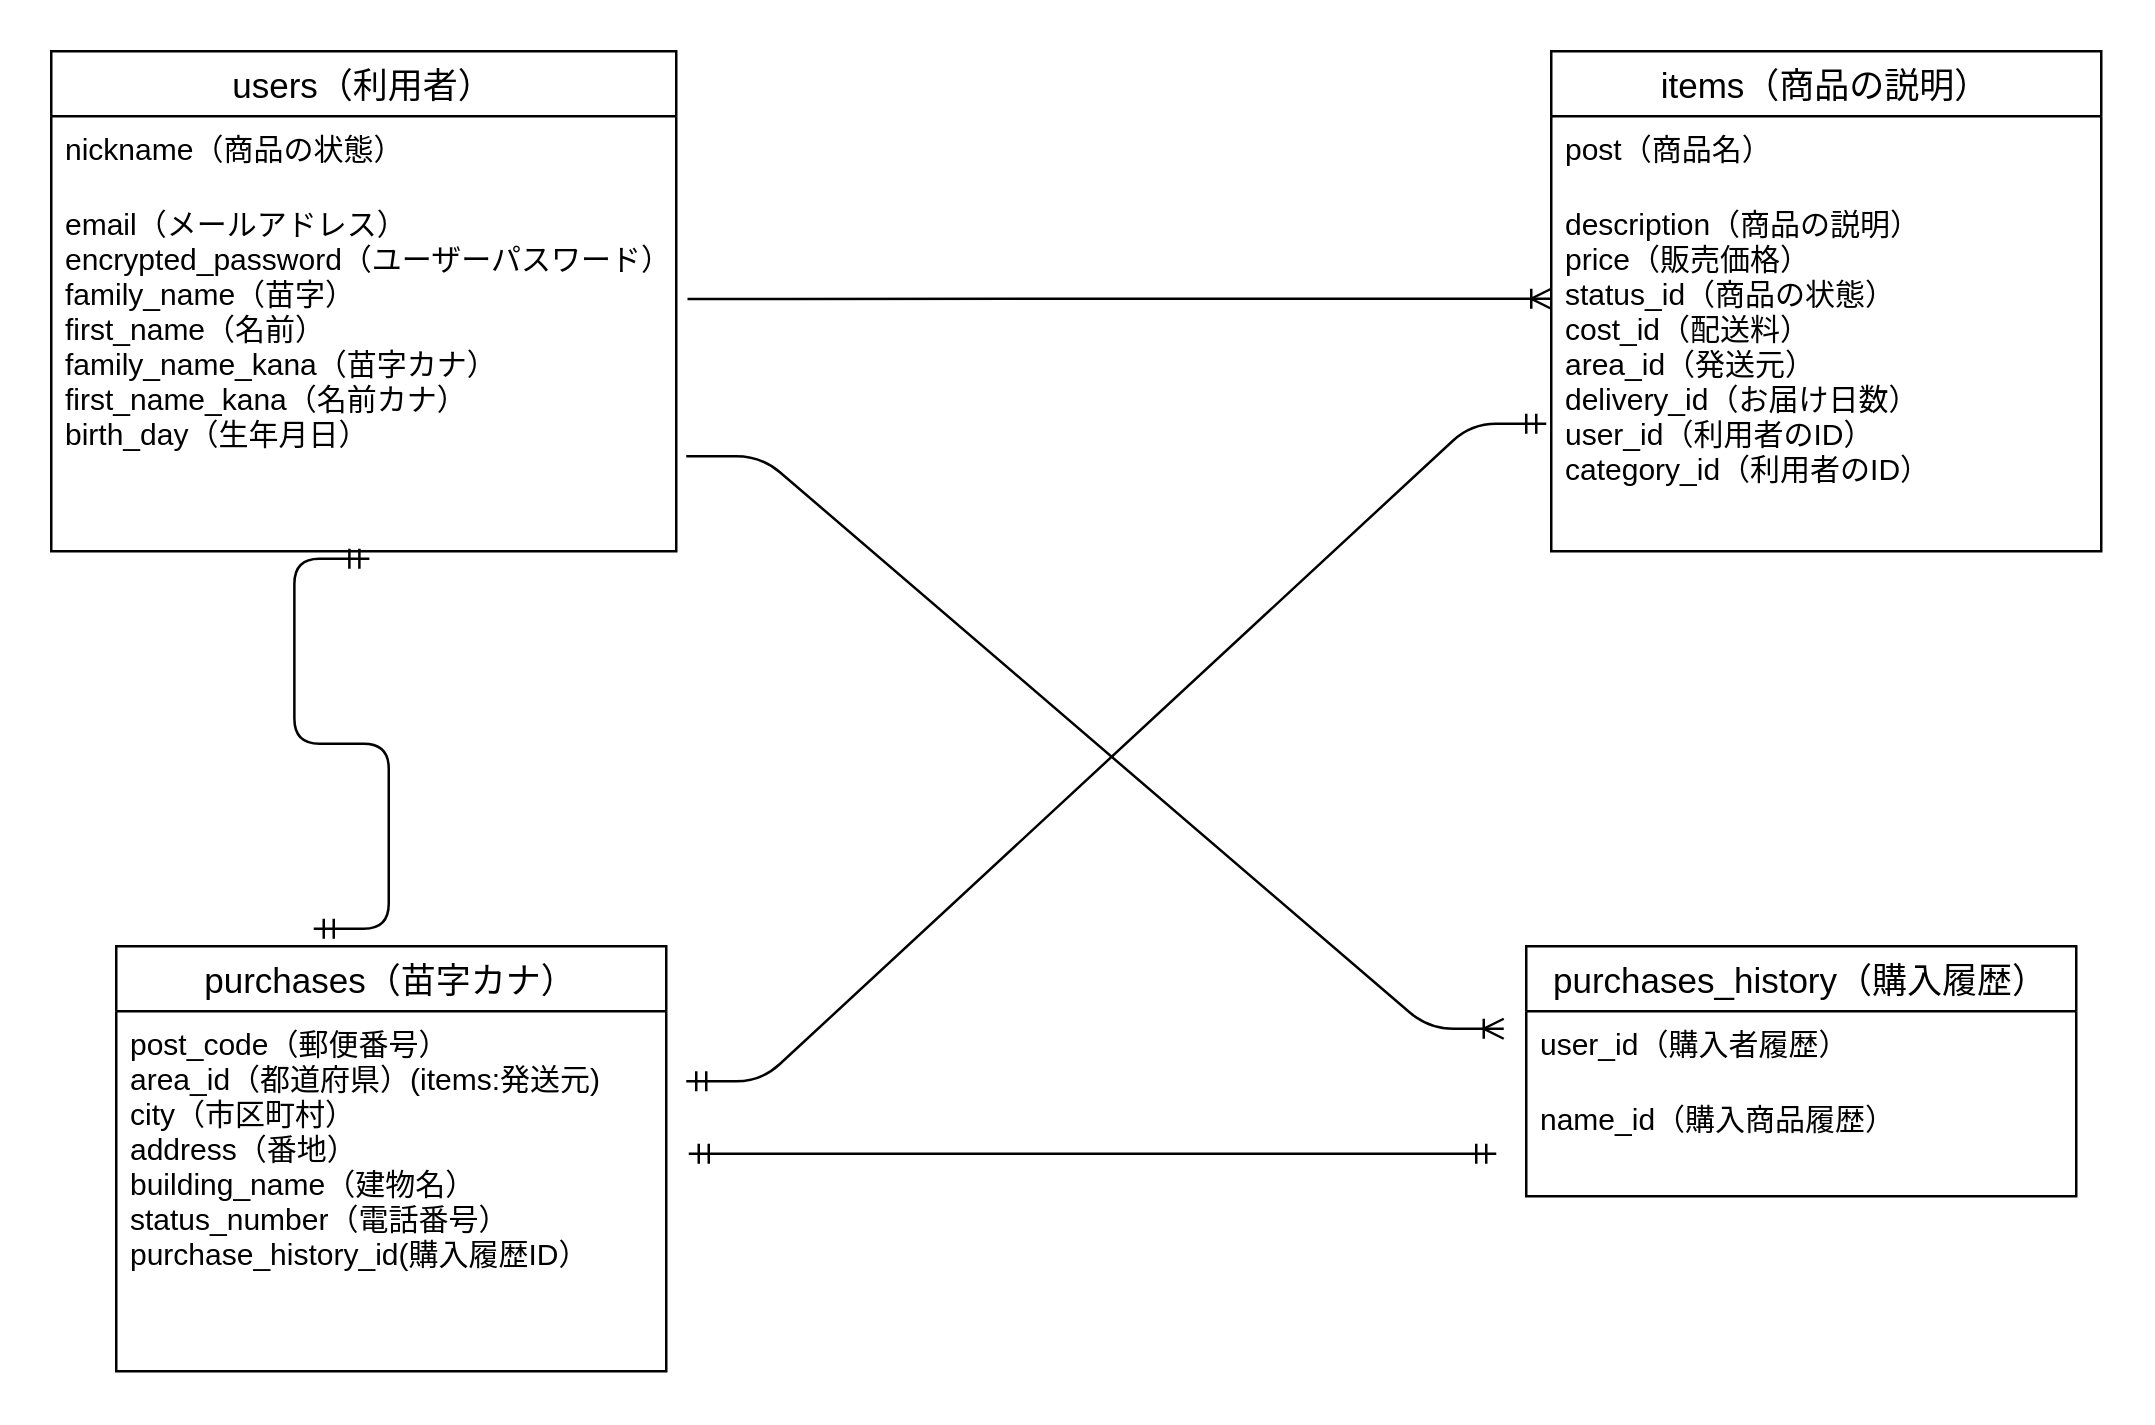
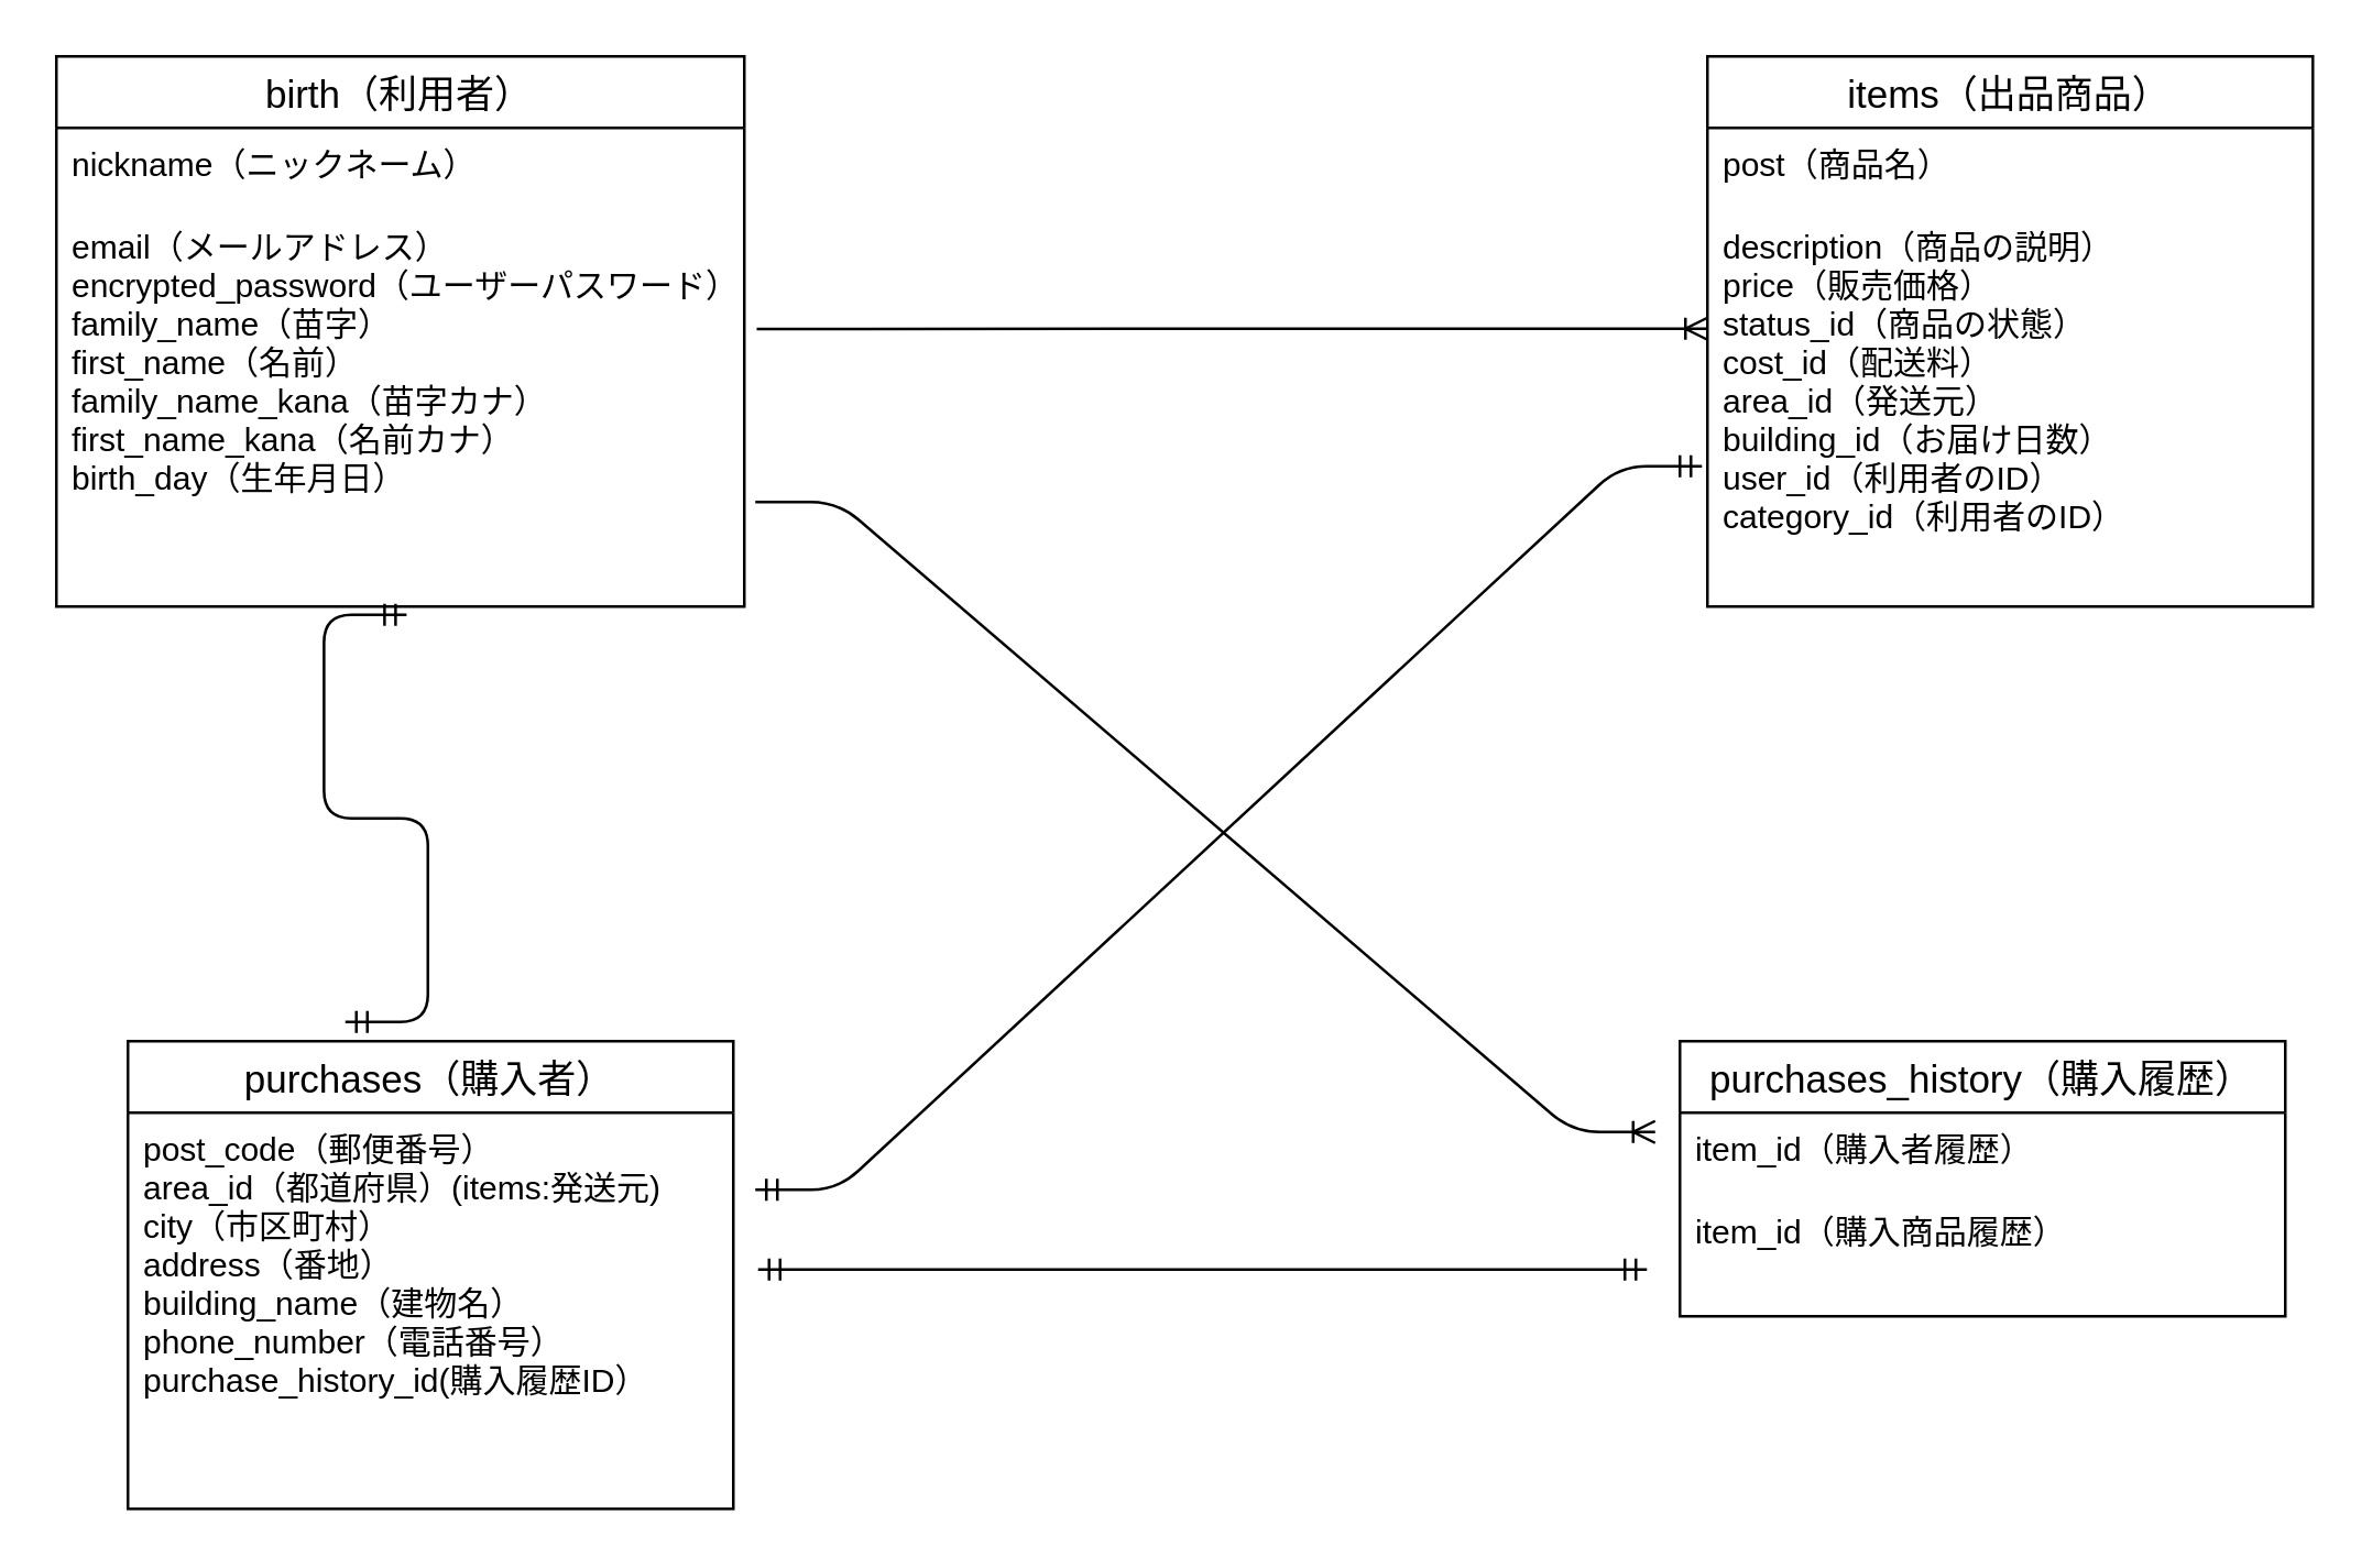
- <mxCell id="2" value="users（利用者）" style="swimlane;fontStyle=0;childLayout=stackLayout;horizontal=1;startSize=26;horizontalStack=0;resizeParent=1;resizeParentMax=0;resizeLast=0;collapsible=1;marginBottom=0;align=center;fontSize=14;direction=east;" parent="1" vertex="1"><mxGeometry x="20" y="20" width="250" height="200" as="geometry" /></mxCell>
+ <mxCell id="2" value="birth（利用者）" style="swimlane;fontStyle=0;childLayout=stackLayout;horizontal=1;startSize=26;horizontalStack=0;resizeParent=1;resizeParentMax=0;resizeLast=0;collapsible=1;marginBottom=0;align=center;fontSize=14;direction=east;" parent="1" vertex="1"><mxGeometry x="20" y="20" width="250" height="200" as="geometry" /></mxCell>
- <mxCell id="5" value="items（商品の説明）" style="swimlane;fontStyle=0;childLayout=stackLayout;horizontal=1;startSize=26;horizontalStack=0;resizeParent=1;resizeParentMax=0;resizeLast=0;collapsible=1;marginBottom=0;align=center;fontSize=14;direction=east;" parent="1" vertex="1"><mxGeometry x="620" y="20" width="220" height="200" as="geometry" /></mxCell>
+ <mxCell id="5" value="items（出品商品）" style="swimlane;fontStyle=0;childLayout=stackLayout;horizontal=1;startSize=26;horizontalStack=0;resizeParent=1;resizeParentMax=0;resizeLast=0;collapsible=1;marginBottom=0;align=center;fontSize=14;direction=east;" parent="1" vertex="1"><mxGeometry x="620" y="20" width="220" height="200" as="geometry" /></mxCell>
- <mxCell id="3" value="nickname（商品の状態）" style="text;fillColor=none;spacingLeft=4;spacingRight=4;overflow=hidden;rotatable=0;points=[[0,0.5],[1,0.5]];portConstraint=eastwest;fontSize=12;" parent="2" vertex="1"><mxGeometry y="26" width="250" height="30" as="geometry" /></mxCell>
+ <mxCell id="3" value="nickname（ニックネーム）" style="text;fillColor=none;spacingLeft=4;spacingRight=4;overflow=hidden;rotatable=0;points=[[0,0.5],[1,0.5]];portConstraint=eastwest;fontSize=12;" parent="2" vertex="1"><mxGeometry y="26" width="250" height="30" as="geometry" /></mxCell>
- <mxCell id="7" value="description（商品の説明）&#10;price（販売価格）&#10;status_id（商品の状態）&#10;cost_id（配送料）&#10;area_id（発送元）&#10;delivery_id（お届け日数）&#10;user_id（利用者のID）&#10;category_id（利用者のID）&#10;&#10;&#10;&#10;" style="text;strokeColor=none;fillColor=none;spacingLeft=4;spacingRight=4;overflow=hidden;rotatable=0;points=[[0,0.5],[1,0.5]];portConstraint=eastwest;fontSize=12;" parent="5" vertex="1"><mxGeometry y="56" width="220" height="144" as="geometry" /></mxCell>
+ <mxCell id="7" value="description（商品の説明）&#10;price（販売価格）&#10;status_id（商品の状態）&#10;cost_id（配送料）&#10;area_id（発送元）&#10;building_id（お届け日数）&#10;user_id（利用者のID）&#10;category_id（利用者のID）&#10;&#10;&#10;&#10;" style="text;strokeColor=none;fillColor=none;spacingLeft=4;spacingRight=4;overflow=hidden;rotatable=0;points=[[0,0.5],[1,0.5]];portConstraint=eastwest;fontSize=12;" parent="5" vertex="1"><mxGeometry y="56" width="220" height="144" as="geometry" /></mxCell>
- <mxCell id="9" value="purchases（苗字カナ）" style="swimlane;fontStyle=0;childLayout=stackLayout;horizontal=1;startSize=26;horizontalStack=0;resizeParent=1;resizeParentMax=0;resizeLast=0;collapsible=1;marginBottom=0;align=center;fontSize=14;direction=east;" parent="1" vertex="1"><mxGeometry x="46" y="378" width="220" height="170" as="geometry" /></mxCell>
+ <mxCell id="9" value="purchases（購入者）" style="swimlane;fontStyle=0;childLayout=stackLayout;horizontal=1;startSize=26;horizontalStack=0;resizeParent=1;resizeParentMax=0;resizeLast=0;collapsible=1;marginBottom=0;align=center;fontSize=14;direction=east;" parent="1" vertex="1"><mxGeometry x="46" y="378" width="220" height="170" as="geometry" /></mxCell>
- <mxCell id="10" value="post_code（郵便番号）&#10;area_id（都道府県）(items:発送元)&#10;city（市区町村）&#10;address（番地）&#10;building_name（建物名）&#10;status_number（電話番号）&#10;purchase_history_id(購入履歴ID）&#10;&#10;&#10;" style="text;strokeColor=none;fillColor=none;spacingLeft=4;spacingRight=4;overflow=hidden;rotatable=0;points=[[0,0.5],[1,0.5]];portConstraint=eastwest;fontSize=12;" parent="9" vertex="1"><mxGeometry y="26" width="220" height="144" as="geometry" /></mxCell>
+ <mxCell id="10" value="post_code（郵便番号）&#10;area_id（都道府県）(items:発送元)&#10;city（市区町村）&#10;address（番地）&#10;building_name（建物名）&#10;phone_number（電話番号）&#10;purchase_history_id(購入履歴ID）&#10;&#10;&#10;" style="text;strokeColor=none;fillColor=none;spacingLeft=4;spacingRight=4;overflow=hidden;rotatable=0;points=[[0,0.5],[1,0.5]];portConstraint=eastwest;fontSize=12;" parent="9" vertex="1"><mxGeometry y="26" width="220" height="144" as="geometry" /></mxCell>
- <mxCell id="14" value="user_id（購入者履歴）&#10;&#10;" style="text;fillColor=none;spacingLeft=4;spacingRight=4;overflow=hidden;rotatable=0;points=[[0,0.5],[1,0.5]];portConstraint=eastwest;fontSize=12;" vertex="1" parent="13"><mxGeometry y="26" width="220" height="30" as="geometry" /></mxCell>
+ <mxCell id="14" value="item_id（購入者履歴）&#10;&#10;" style="text;fillColor=none;spacingLeft=4;spacingRight=4;overflow=hidden;rotatable=0;points=[[0,0.5],[1,0.5]];portConstraint=eastwest;fontSize=12;" vertex="1" parent="13"><mxGeometry y="26" width="220" height="30" as="geometry" /></mxCell>
- <mxCell id="15" value="name_id（購入商品履歴）&#10;&#10;&#10;" style="text;strokeColor=none;fillColor=none;spacingLeft=4;spacingRight=4;overflow=hidden;rotatable=0;points=[[0,0.5],[1,0.5]];portConstraint=eastwest;fontSize=12;" vertex="1" parent="13"><mxGeometry y="56" width="220" height="44" as="geometry" /></mxCell>
+ <mxCell id="15" value="item_id（購入商品履歴）&#10;&#10;&#10;" style="text;strokeColor=none;fillColor=none;spacingLeft=4;spacingRight=4;overflow=hidden;rotatable=0;points=[[0,0.5],[1,0.5]];portConstraint=eastwest;fontSize=12;" vertex="1" parent="13"><mxGeometry y="56" width="220" height="44" as="geometry" /></mxCell>
